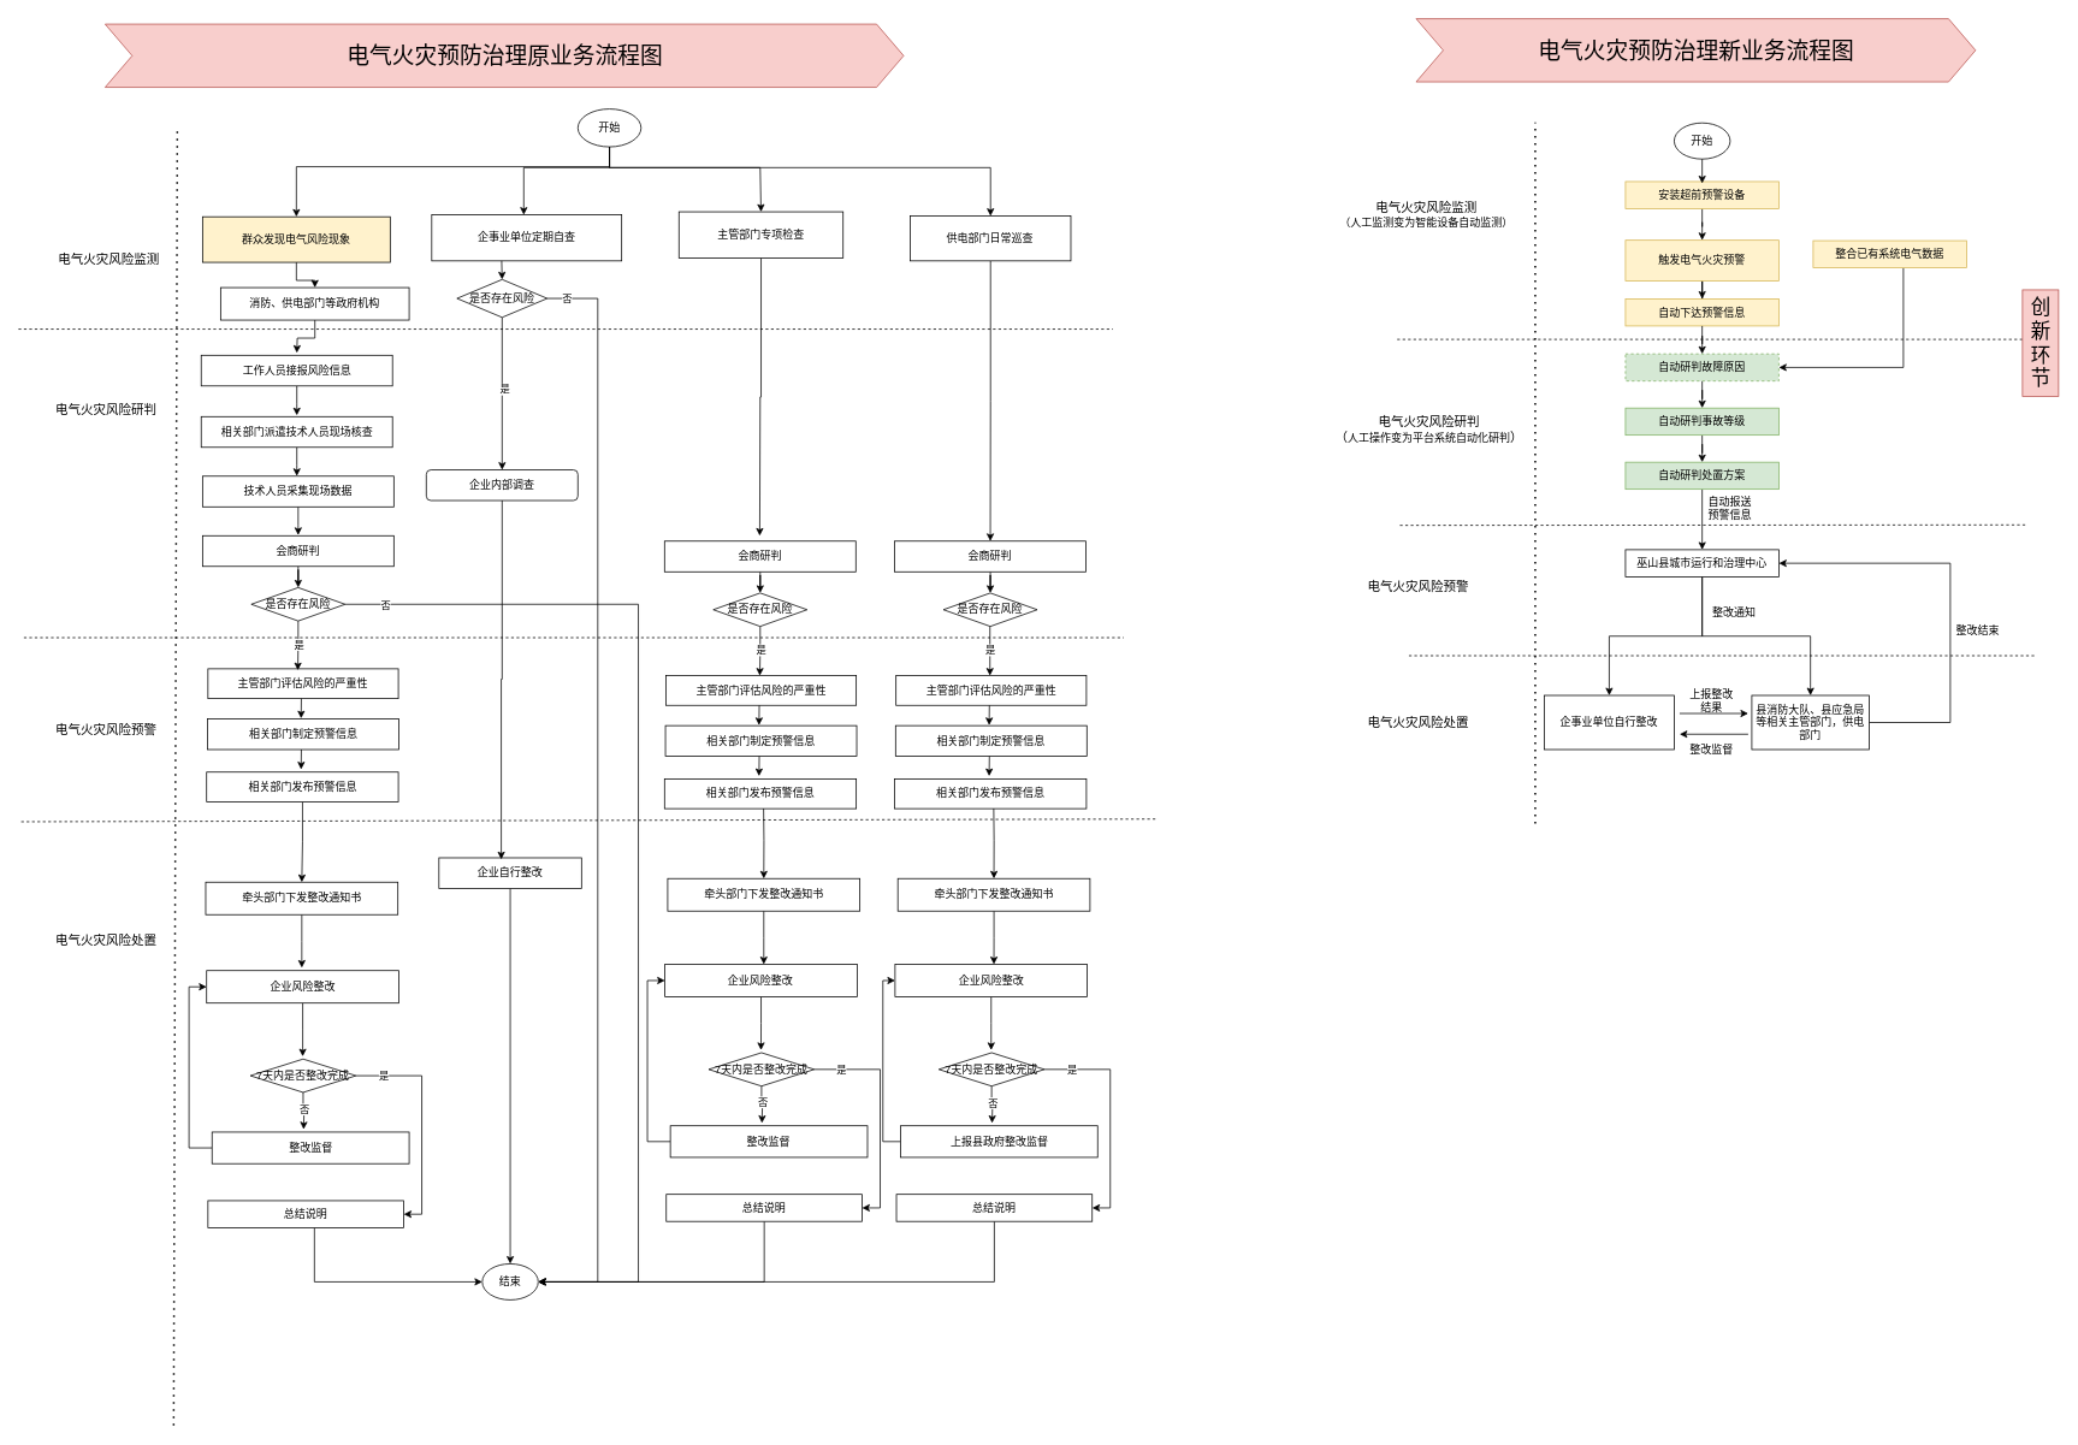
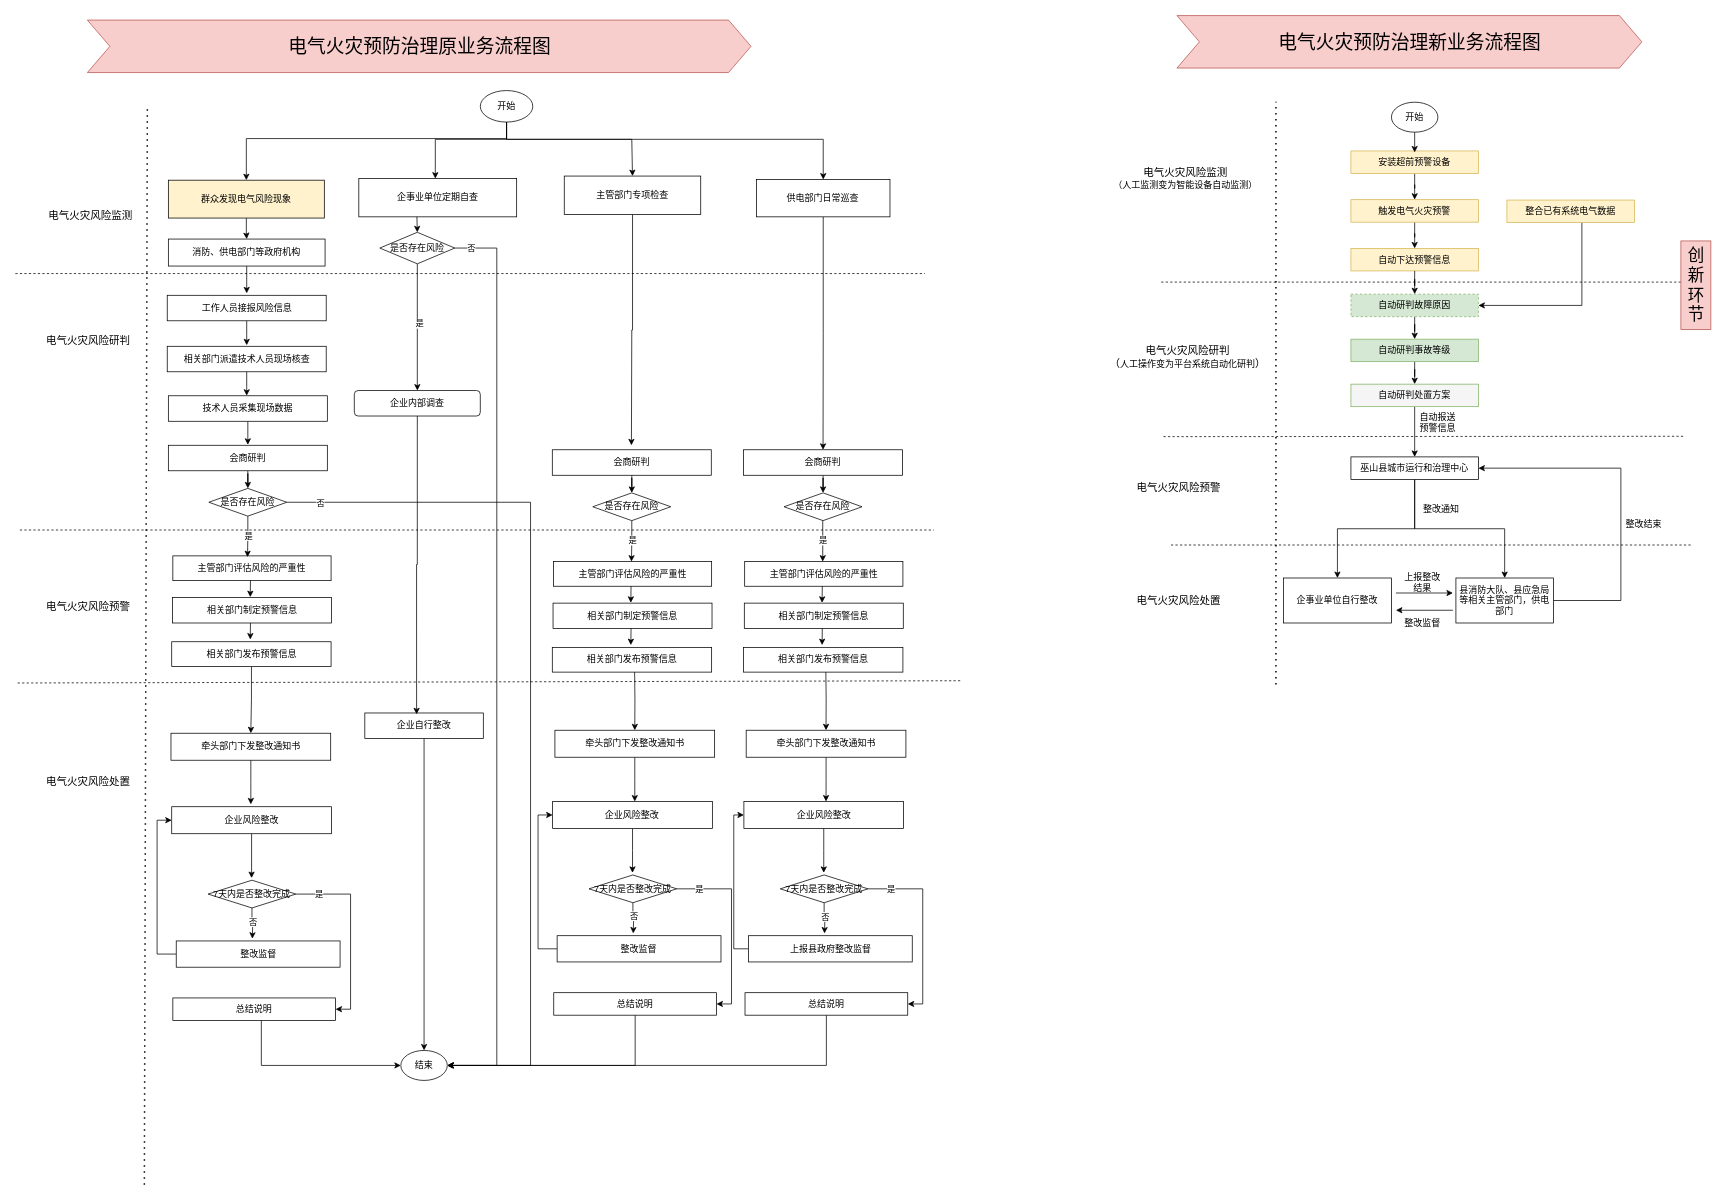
- <mxCell id="20" value="触发电气火灾预警" style="rounded=0;whiteSpace=wrap;html=1;fillColor=#fff2cc;strokeColor=#d6b656;" parent="1" vertex="1"><mxGeometry x="1801" y="265.5" width="170" height="45" as="geometry" /></mxCell>
+ <mxCell id="20" value="触发电气火灾预警" style="rounded=0;whiteSpace=wrap;html=1;fillColor=#fff2cc;strokeColor=#d6b656;" parent="1" vertex="1"><mxGeometry x="1801" y="265.5" width="170" height="30" as="geometry" /></mxCell>
- <mxCell id="72" value="消防、供电部门等政府机构" style="rounded=0;whiteSpace=wrap;html=1;" vertex="1" parent="1"><mxGeometry x="244" y="318" width="209" height="36" as="geometry" /></mxCell>
+ <mxCell id="72" value="消防、供电部门等政府机构" style="rounded=0;whiteSpace=wrap;html=1;" vertex="1" parent="1"><mxGeometry x="224" y="318" width="209" height="36" as="geometry" /></mxCell>
- <mxCell id="27" value="自动研判处置方案" style="rounded=0;whiteSpace=wrap;html=1;fillColor=#d5e8d4;strokeColor=#82b366;" parent="1" vertex="1"><mxGeometry x="1801" y="511.5" width="170" height="30" as="geometry" /></mxCell>
+ <mxCell id="27" value="自动研判处置方案" style="rounded=0;whiteSpace=wrap;html=1;fillColor=#f5f5f5;strokeColor=#82b366;" parent="1" vertex="1"><mxGeometry x="1801" y="511.5" width="170" height="30" as="geometry" /></mxCell>
